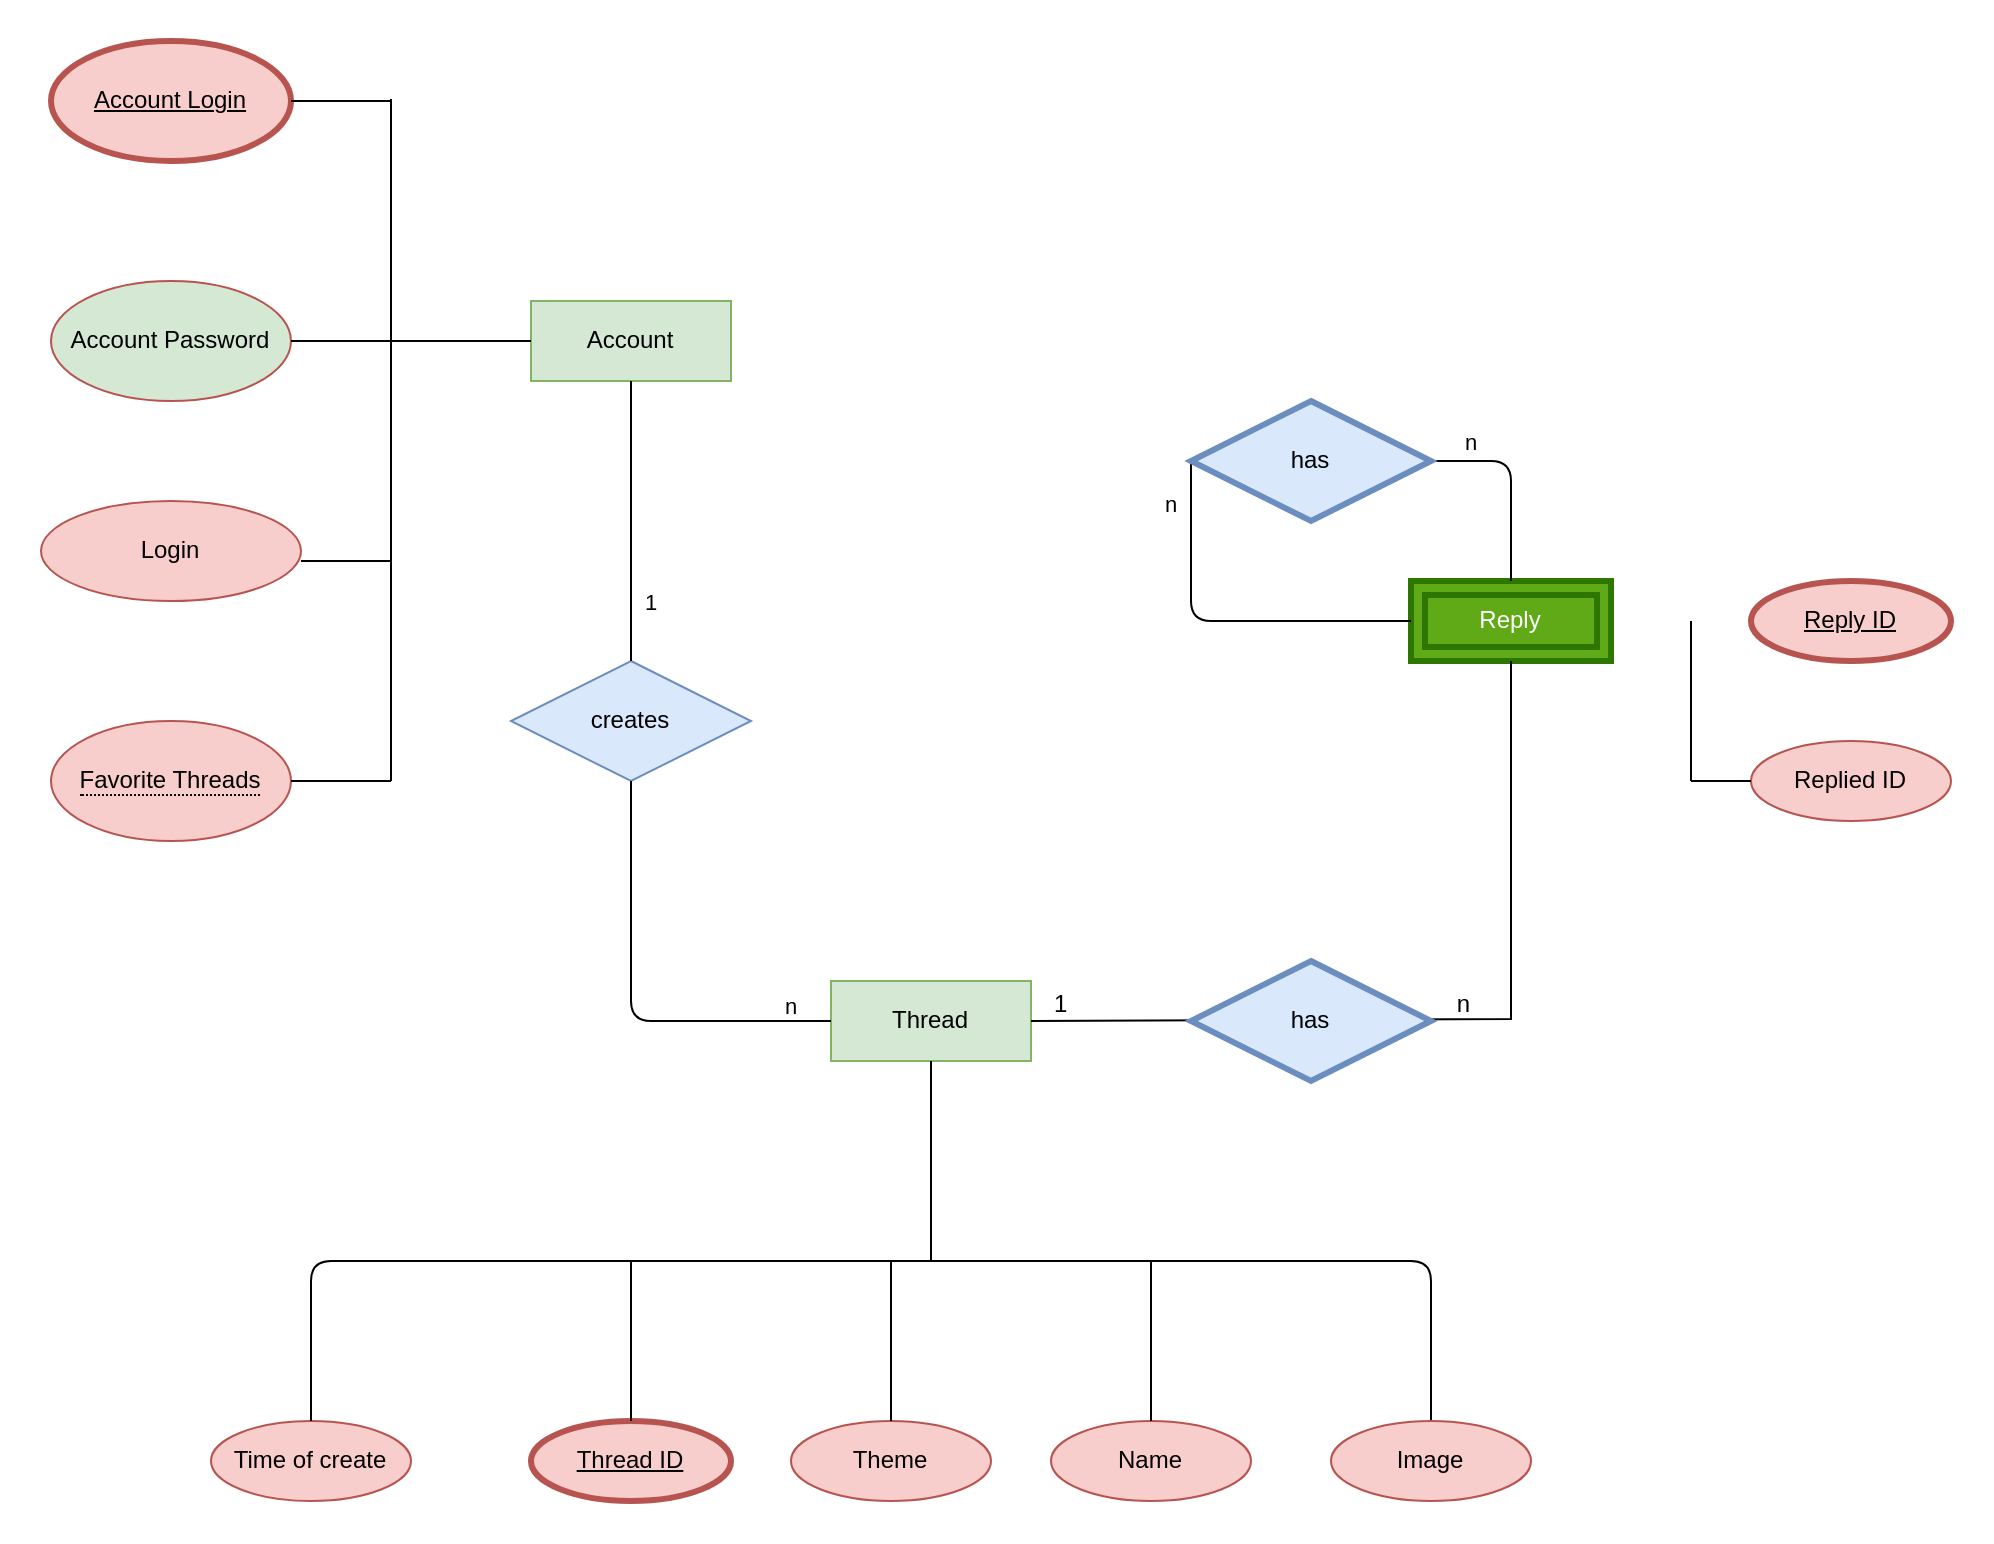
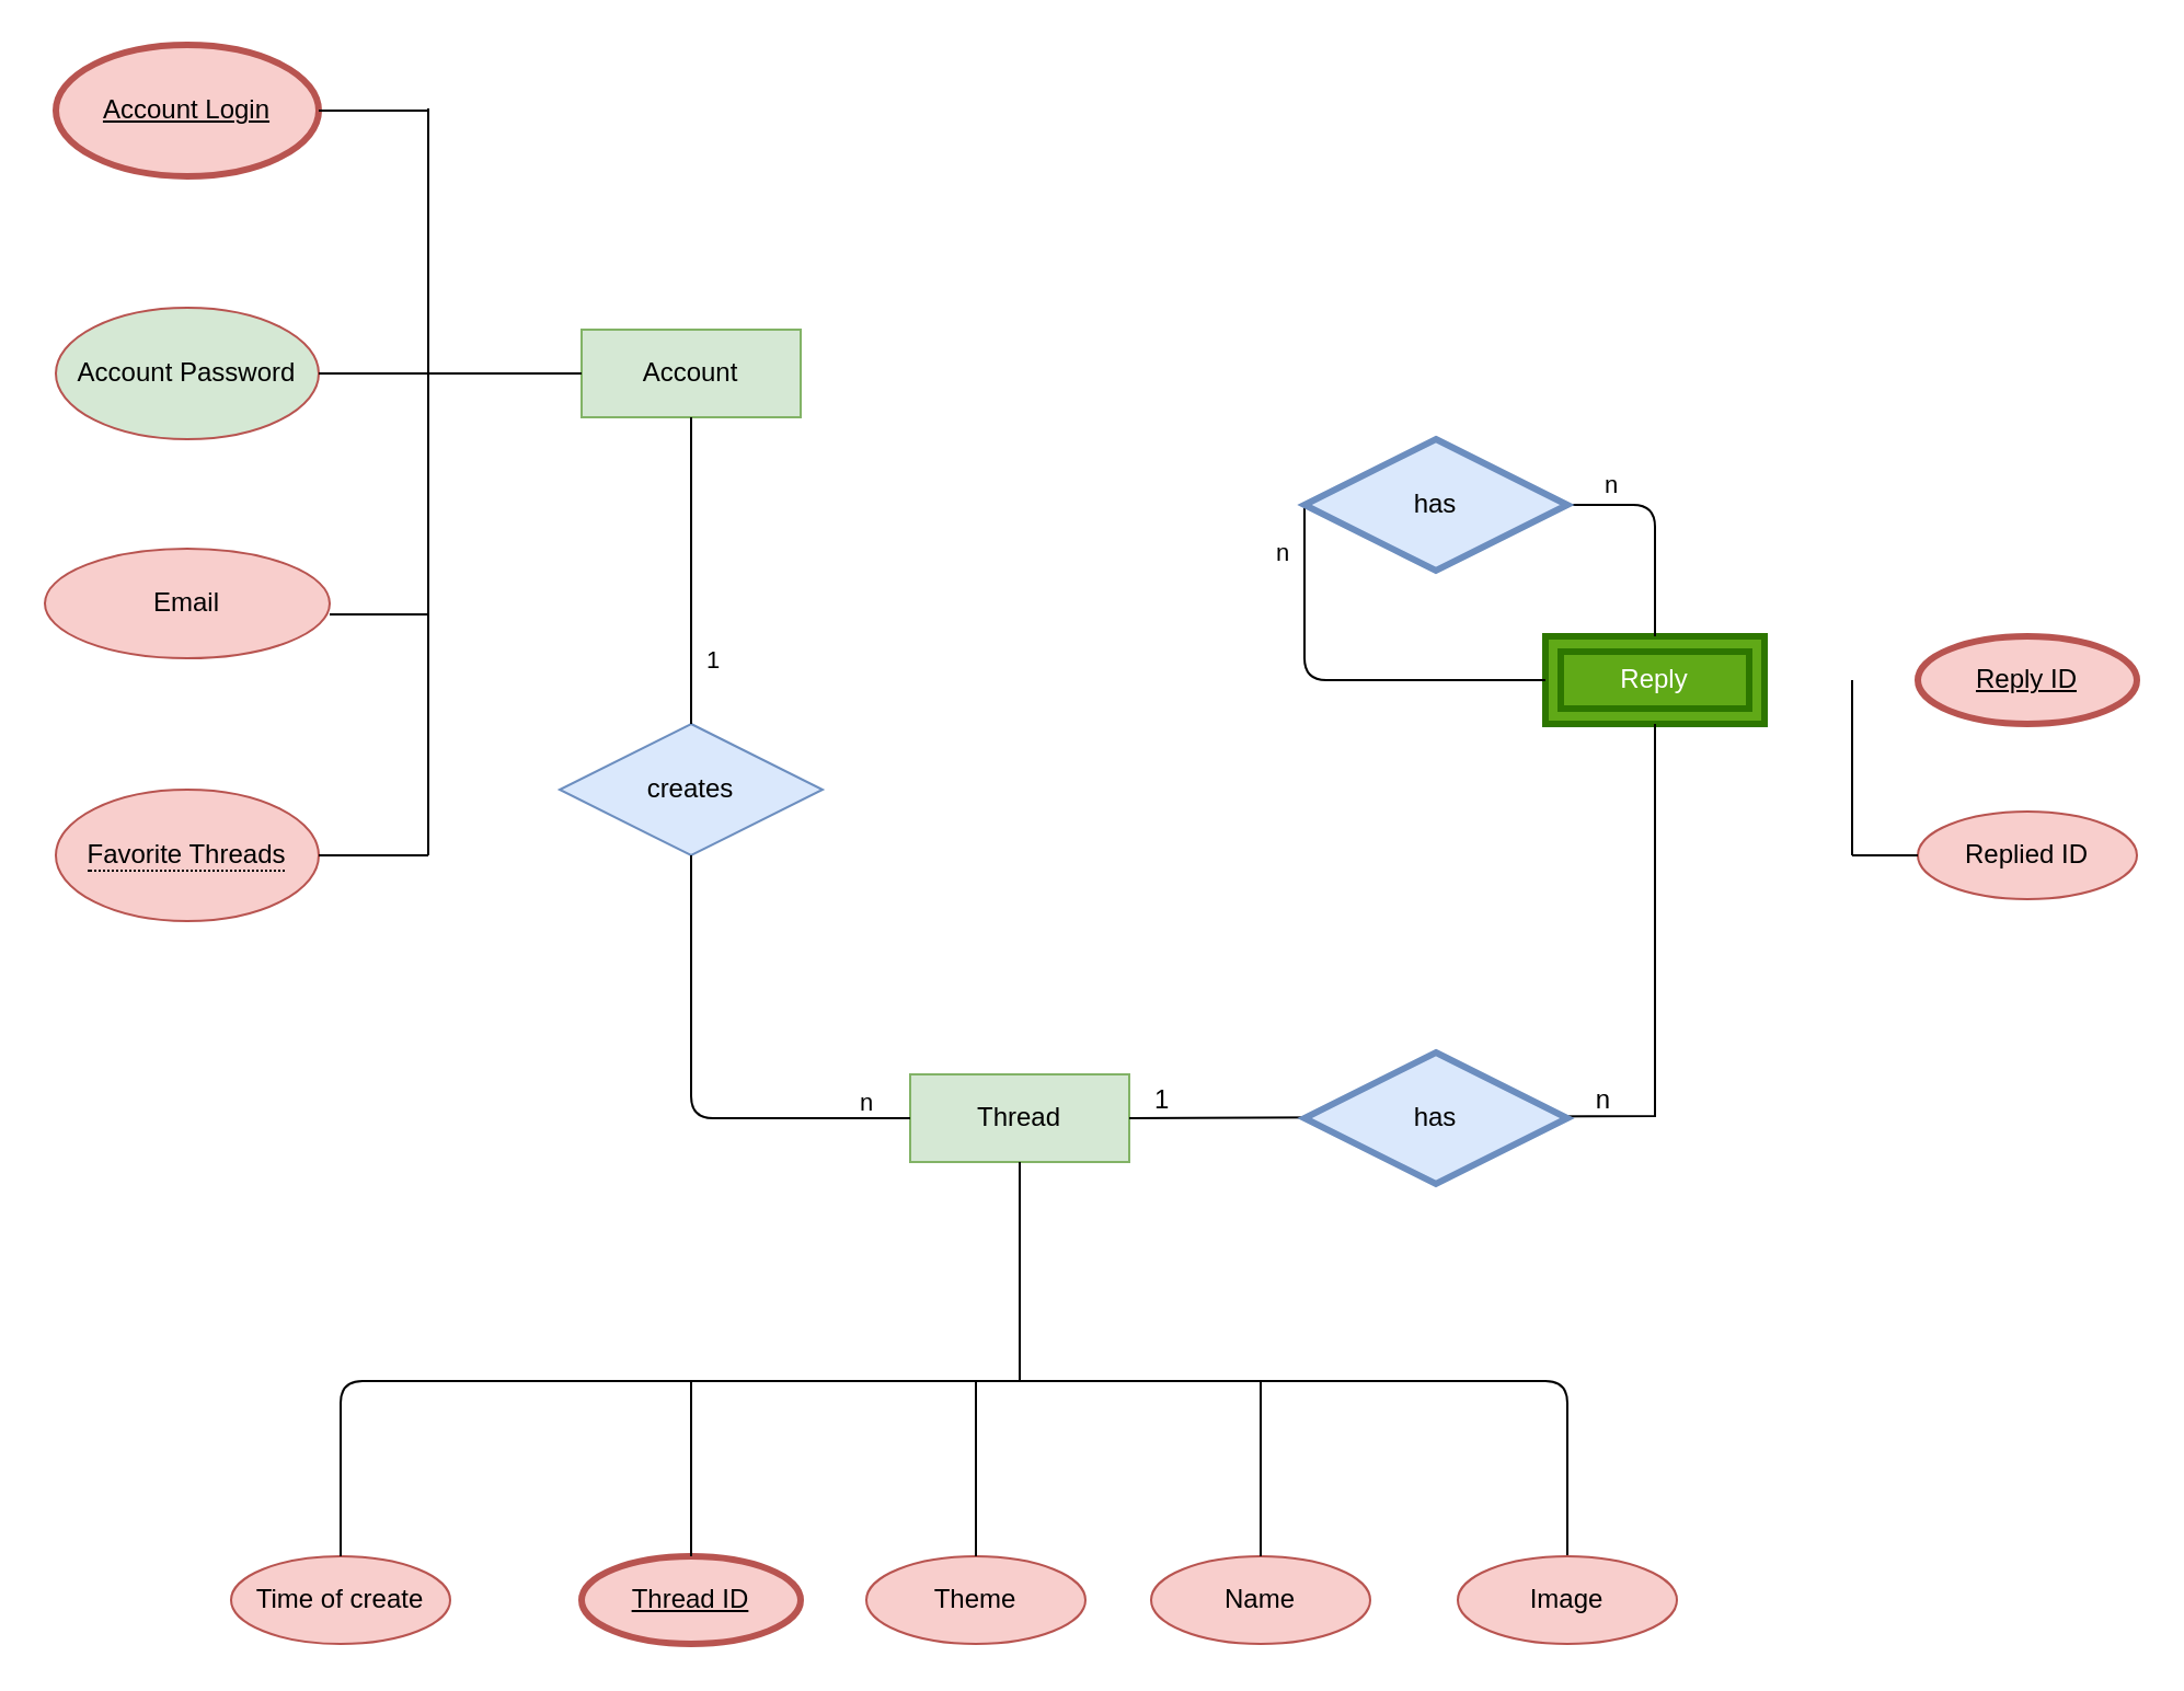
- <mxCell id="9" value="Login" style="ellipse;whiteSpace=wrap;html=1;align=center;fillColor=#f8cecc;strokeColor=#b85450;" vertex="1" parent="1"><mxGeometry x="20" y="250" width="130" height="50" as="geometry" /></mxCell>
+ <mxCell id="9" value="Email" style="ellipse;whiteSpace=wrap;html=1;align=center;fillColor=#f8cecc;strokeColor=#b85450;" vertex="1" parent="1"><mxGeometry x="20" y="250" width="130" height="50" as="geometry" /></mxCell>
